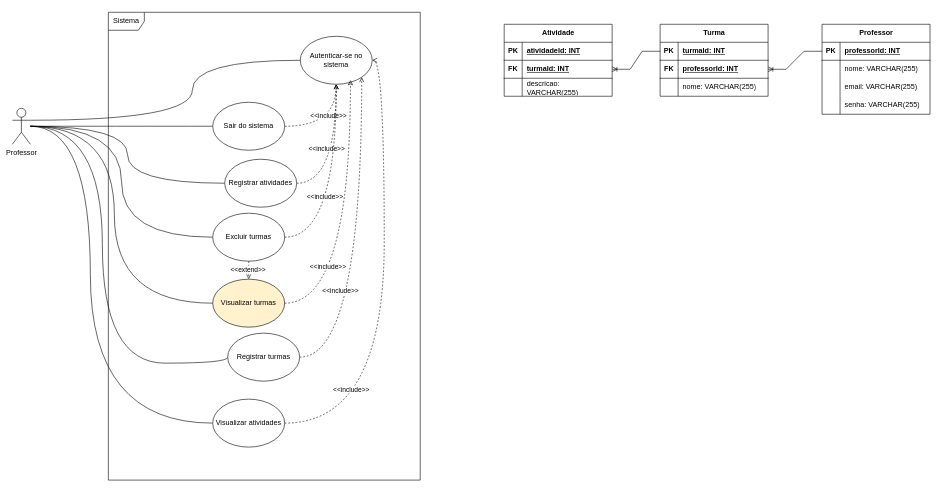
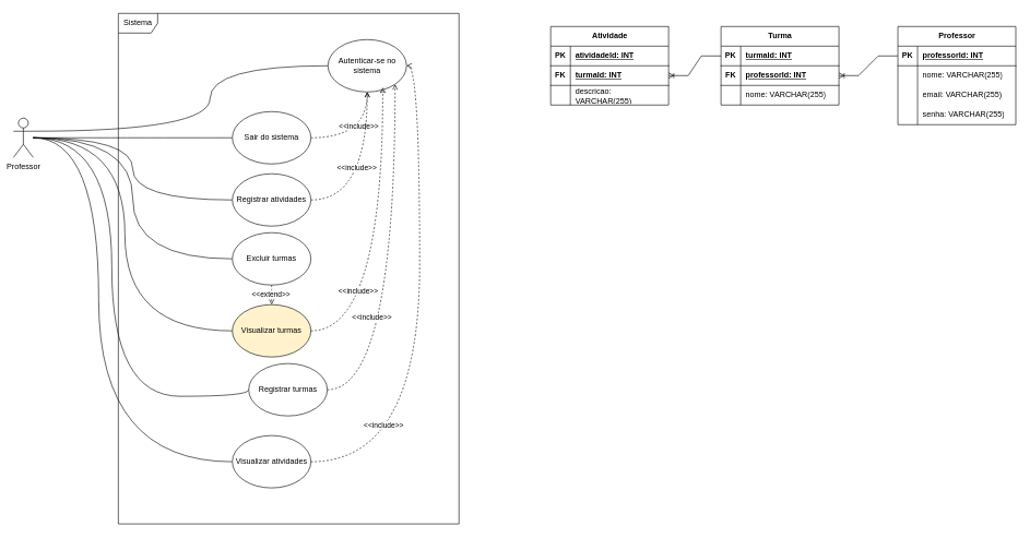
- <mxCell id="18" style="edgeStyle=orthogonalEdgeStyle;rounded=0;orthogonalLoop=1;jettySize=auto;html=1;entryX=0.5;entryY=1;entryDx=0;entryDy=0;dashed=1;curved=1;endArrow=open;endFill=0;" edge="1" parent="1" source="22" target="11"><mxGeometry relative="1" as="geometry" /></mxCell>
- <mxCell id="19" value="&amp;lt;&amp;lt;include&amp;gt;&amp;gt;" style="edgeLabel;html=1;align=center;verticalAlign=middle;resizable=0;points=[];" vertex="1" connectable="0" parent="18"><mxGeometry x="-0.096" y="20" relative="1" as="geometry"><mxPoint as="offset" /></mxGeometry></mxCell>
- <mxCell id="17" value="Registrar atividades" style="ellipse;whiteSpace=wrap;html=1;" vertex="1" parent="1"><mxGeometry x="374" y="265" width="120" height="80" as="geometry" /></mxCell>
+ <mxCell id="17" value="Registrar atividades" style="ellipse;whiteSpace=wrap;html=1;" vertex="1" parent="1"><mxGeometry x="354" y="265" width="120" height="80" as="geometry" /></mxCell>
